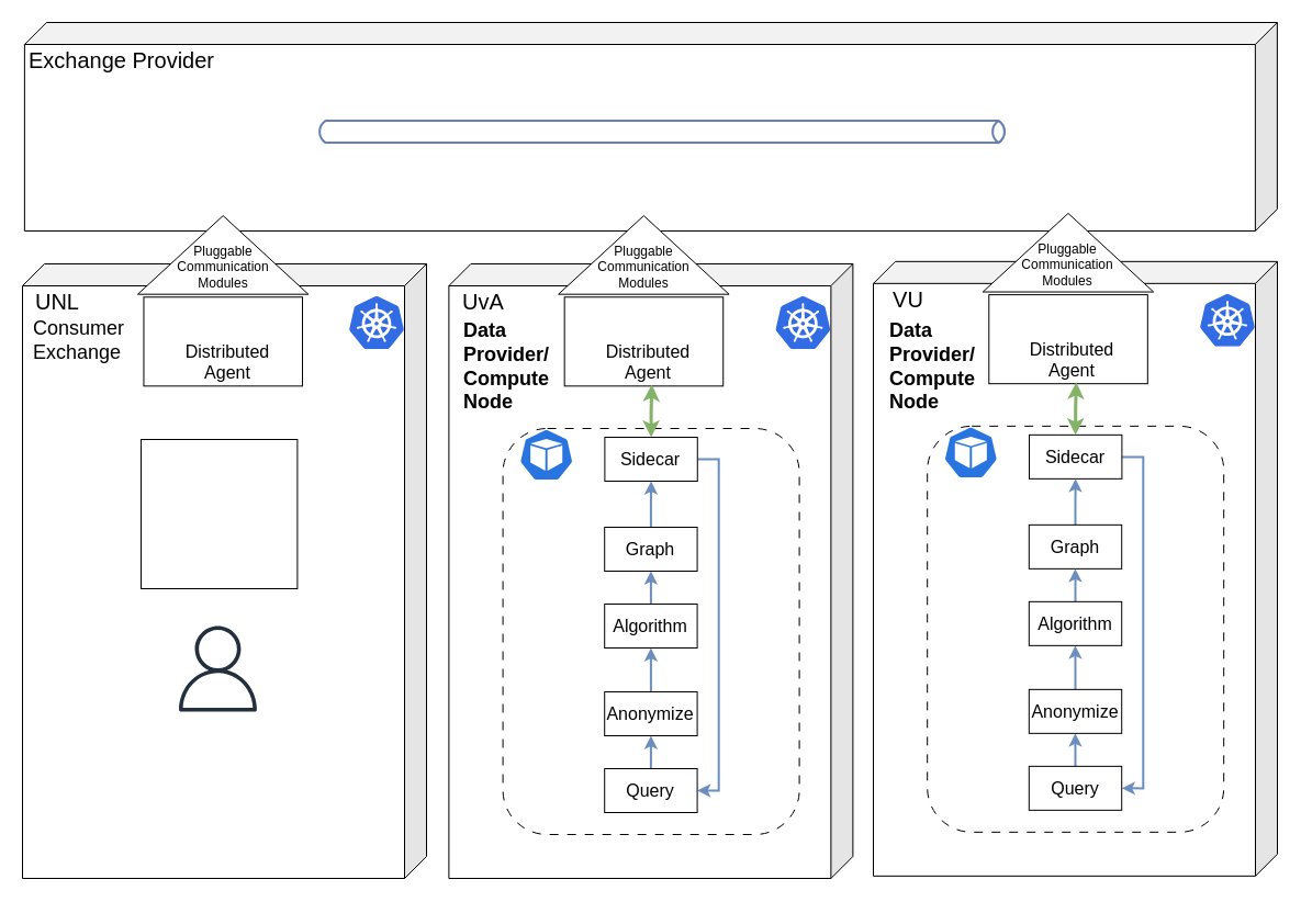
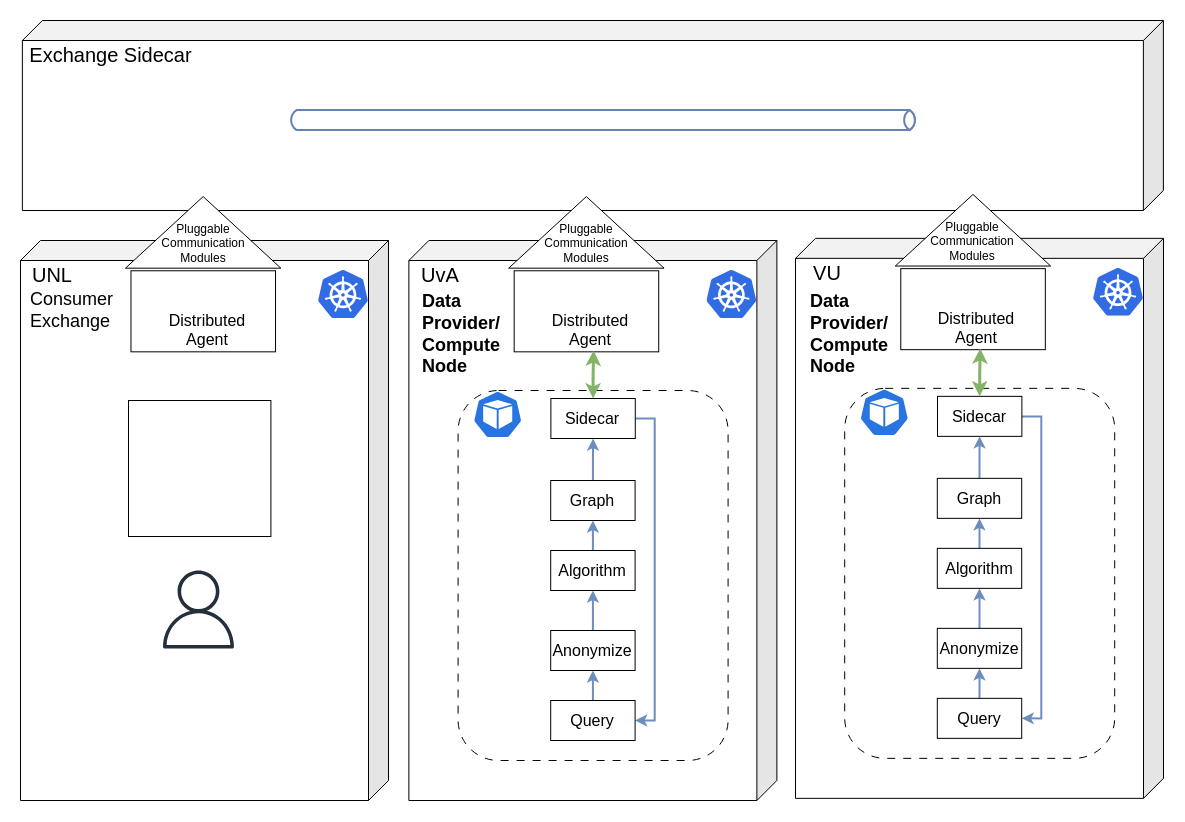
- <mxCell id="4" value="&lt;font style=&quot;font-size: 20px;&quot;&gt;Exchange Provider&lt;/font&gt;" style="text;html=1;strokeColor=none;fillColor=none;align=center;verticalAlign=middle;whiteSpace=wrap;rounded=0;" parent="2" vertex="1"><mxGeometry y="30.003" width="177.112" height="7.308" as="geometry" /></mxCell>
+ <mxCell id="4" value="&lt;font style=&quot;font-size: 20px;&quot;&gt;Exchange Sidecar&lt;/font&gt;" style="text;html=1;strokeColor=none;fillColor=none;align=center;verticalAlign=middle;whiteSpace=wrap;rounded=0;" parent="2" vertex="1"><mxGeometry y="30.003" width="177.112" height="7.308" as="geometry" /></mxCell>
